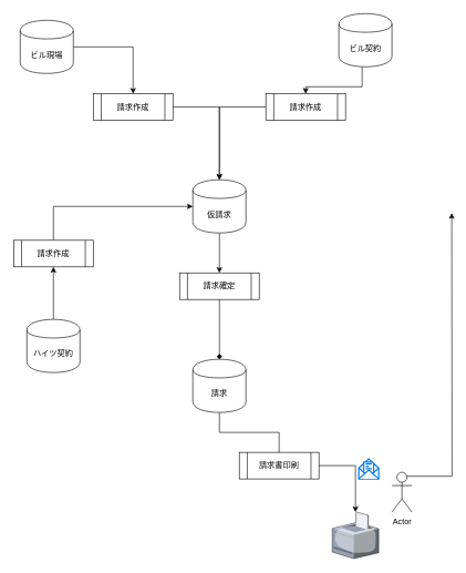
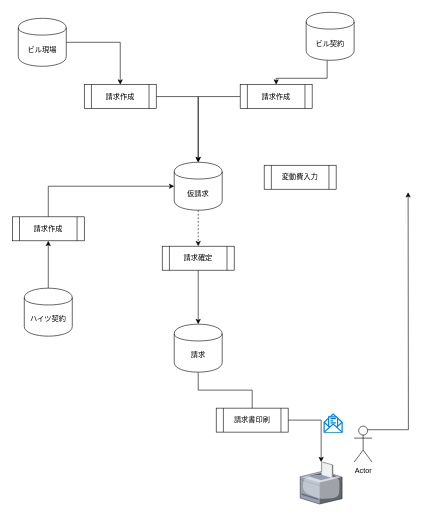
+ <mxCell id="10" value="変動費入力" style="shape=process;whiteSpace=wrap;html=1;backgroundOutline=1;" vertex="1" parent="1"><mxGeometry x="440" y="275" width="120" height="40" as="geometry" /></mxCell>
- <mxCell id="15" style="edgeStyle=orthogonalEdgeStyle;rounded=0;orthogonalLoop=1;jettySize=auto;html=1;" edge="1" parent="1" source="16" target="9"><mxGeometry relative="1" as="geometry" /></mxCell>
+ <mxCell id="15" style="edgeStyle=orthogonalEdgeStyle;rounded=0;orthogonalLoop=1;jettySize=auto;html=1;dashed=1;" edge="1" parent="1" source="16" target="9"><mxGeometry relative="1" as="geometry" /></mxCell>
- <mxCell id="8" style="edgeStyle=orthogonalEdgeStyle;rounded=0;orthogonalLoop=1;jettySize=auto;html=1;entryX=0.5;entryY=0;entryDx=0;entryDy=0;endArrow=diamond;" edge="1" parent="1" source="9" target="22"><mxGeometry relative="1" as="geometry" /></mxCell>
+ <mxCell id="8" style="edgeStyle=orthogonalEdgeStyle;rounded=0;orthogonalLoop=1;jettySize=auto;html=1;entryX=0.5;entryY=0;entryDx=0;entryDy=0;" edge="1" parent="1" source="9" target="22"><mxGeometry relative="1" as="geometry" /></mxCell>
